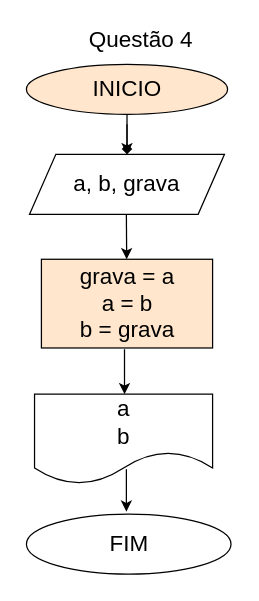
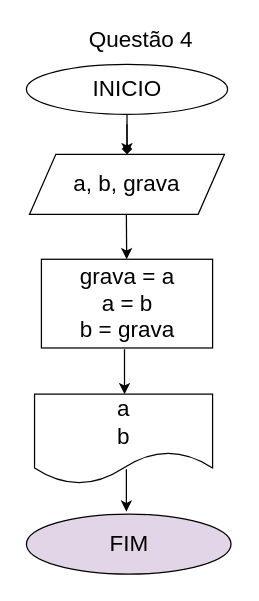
- <mxCell id="3" value="&lt;font style=&quot;font-size: 18px&quot;&gt;INICIO&lt;/font&gt;" style="ellipse;whiteSpace=wrap;html=1;fillColor=#ffe6cc;" parent="1" vertex="1"><mxGeometry x="20.5" y="51" width="161" height="40" as="geometry" /></mxCell>
+ <mxCell id="3" value="&lt;font style=&quot;font-size: 18px&quot;&gt;INICIO&lt;/font&gt;" style="ellipse;whiteSpace=wrap;html=1;" parent="1" vertex="1"><mxGeometry x="20.5" y="51" width="161" height="40" as="geometry" /></mxCell>
- <mxCell id="5" value="&lt;div style=&quot;font-size: 18px&quot;&gt;&lt;font style=&quot;font-size: 18px&quot;&gt;grava = a&lt;/font&gt;&lt;/div&gt;&lt;div style=&quot;font-size: 18px&quot;&gt;&lt;font style=&quot;font-size: 18px&quot;&gt;a = b&lt;/font&gt;&lt;/div&gt;&lt;div style=&quot;font-size: 18px&quot;&gt;&lt;font style=&quot;font-size: 18px&quot;&gt;b = grava&lt;/font&gt;&lt;/div&gt;" style="rounded=0;whiteSpace=wrap;html=1;strokeWidth=1;fontSize=9;fillColor=#ffe6cc;" parent="1" vertex="1"><mxGeometry x="32.5" y="207" width="137" height="71" as="geometry" /></mxCell>
+ <mxCell id="5" value="&lt;div style=&quot;font-size: 18px&quot;&gt;&lt;font style=&quot;font-size: 18px&quot;&gt;grava = a&lt;/font&gt;&lt;/div&gt;&lt;div style=&quot;font-size: 18px&quot;&gt;&lt;font style=&quot;font-size: 18px&quot;&gt;a = b&lt;/font&gt;&lt;/div&gt;&lt;div style=&quot;font-size: 18px&quot;&gt;&lt;font style=&quot;font-size: 18px&quot;&gt;b = grava&lt;/font&gt;&lt;/div&gt;" style="rounded=0;whiteSpace=wrap;html=1;strokeWidth=1;fontSize=9;" parent="1" vertex="1"><mxGeometry x="32.5" y="207" width="137" height="71" as="geometry" /></mxCell>
- <mxCell id="8" value="&lt;font style=&quot;font-size: 18px&quot;&gt;FIM&lt;/font&gt;" style="ellipse;whiteSpace=wrap;html=1;" parent="1" vertex="1"><mxGeometry x="20.5" y="411" width="163.75" height="48" as="geometry" /></mxCell>
+ <mxCell id="8" value="&lt;font style=&quot;font-size: 18px&quot;&gt;FIM&lt;/font&gt;" style="ellipse;whiteSpace=wrap;html=1;fillColor=#e1d5e7;" parent="1" vertex="1"><mxGeometry x="20.5" y="411" width="163.75" height="48" as="geometry" /></mxCell>
